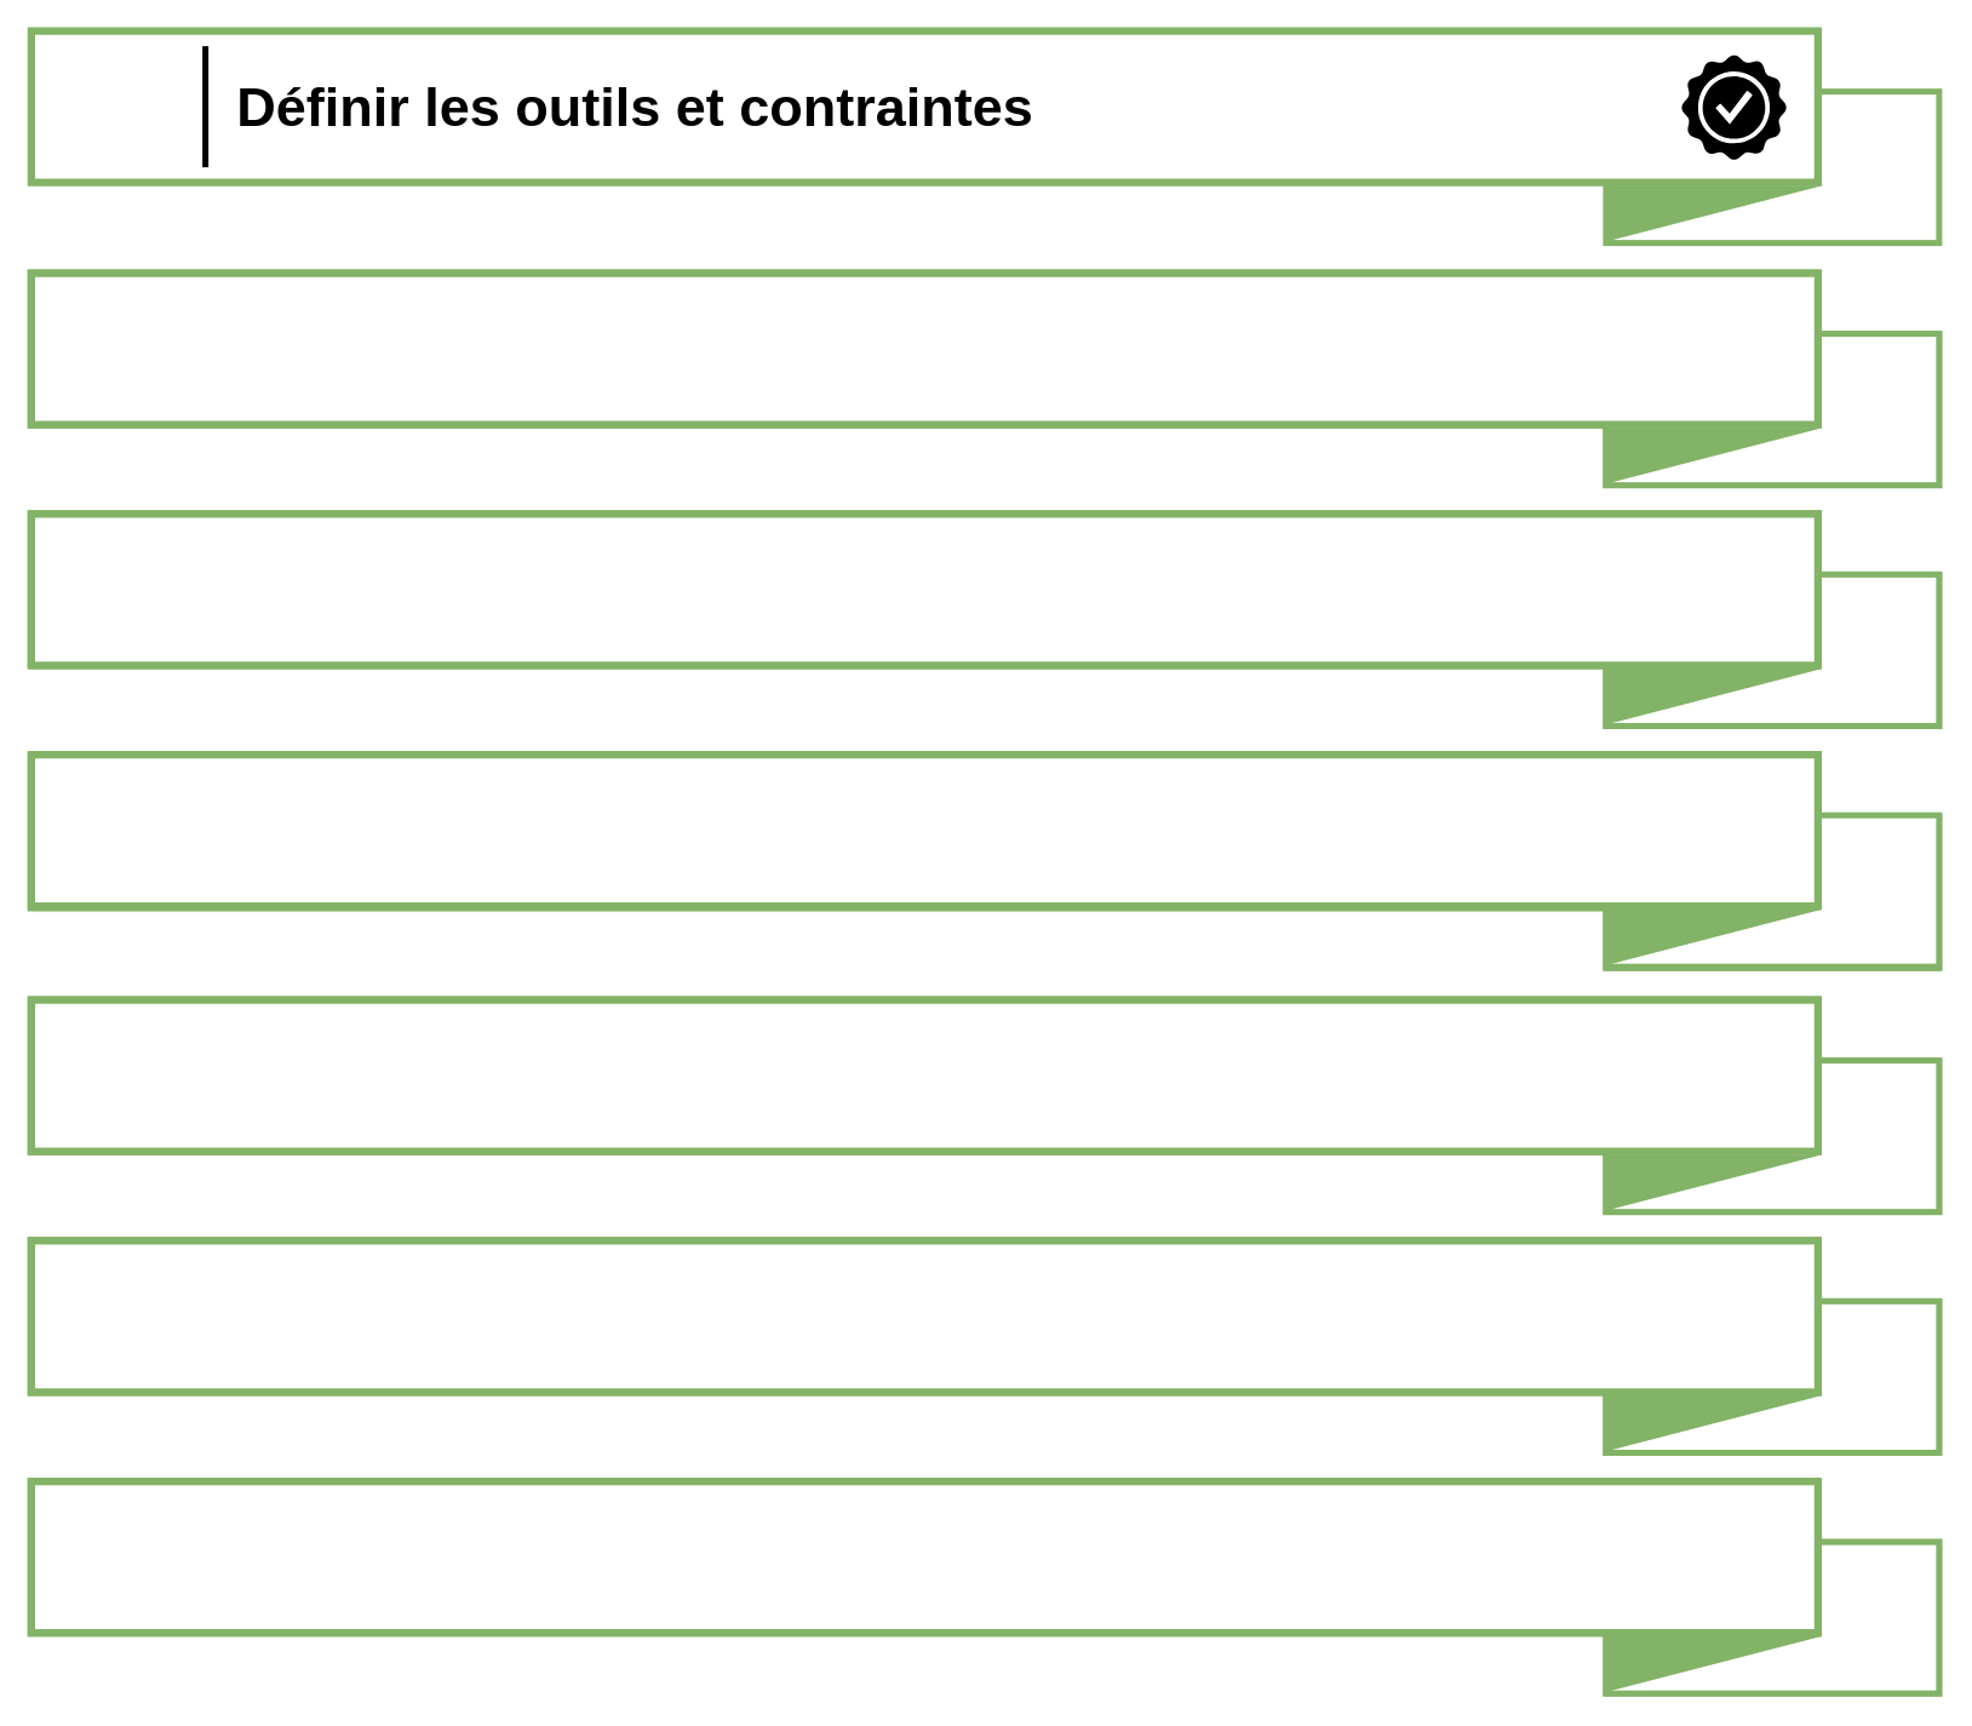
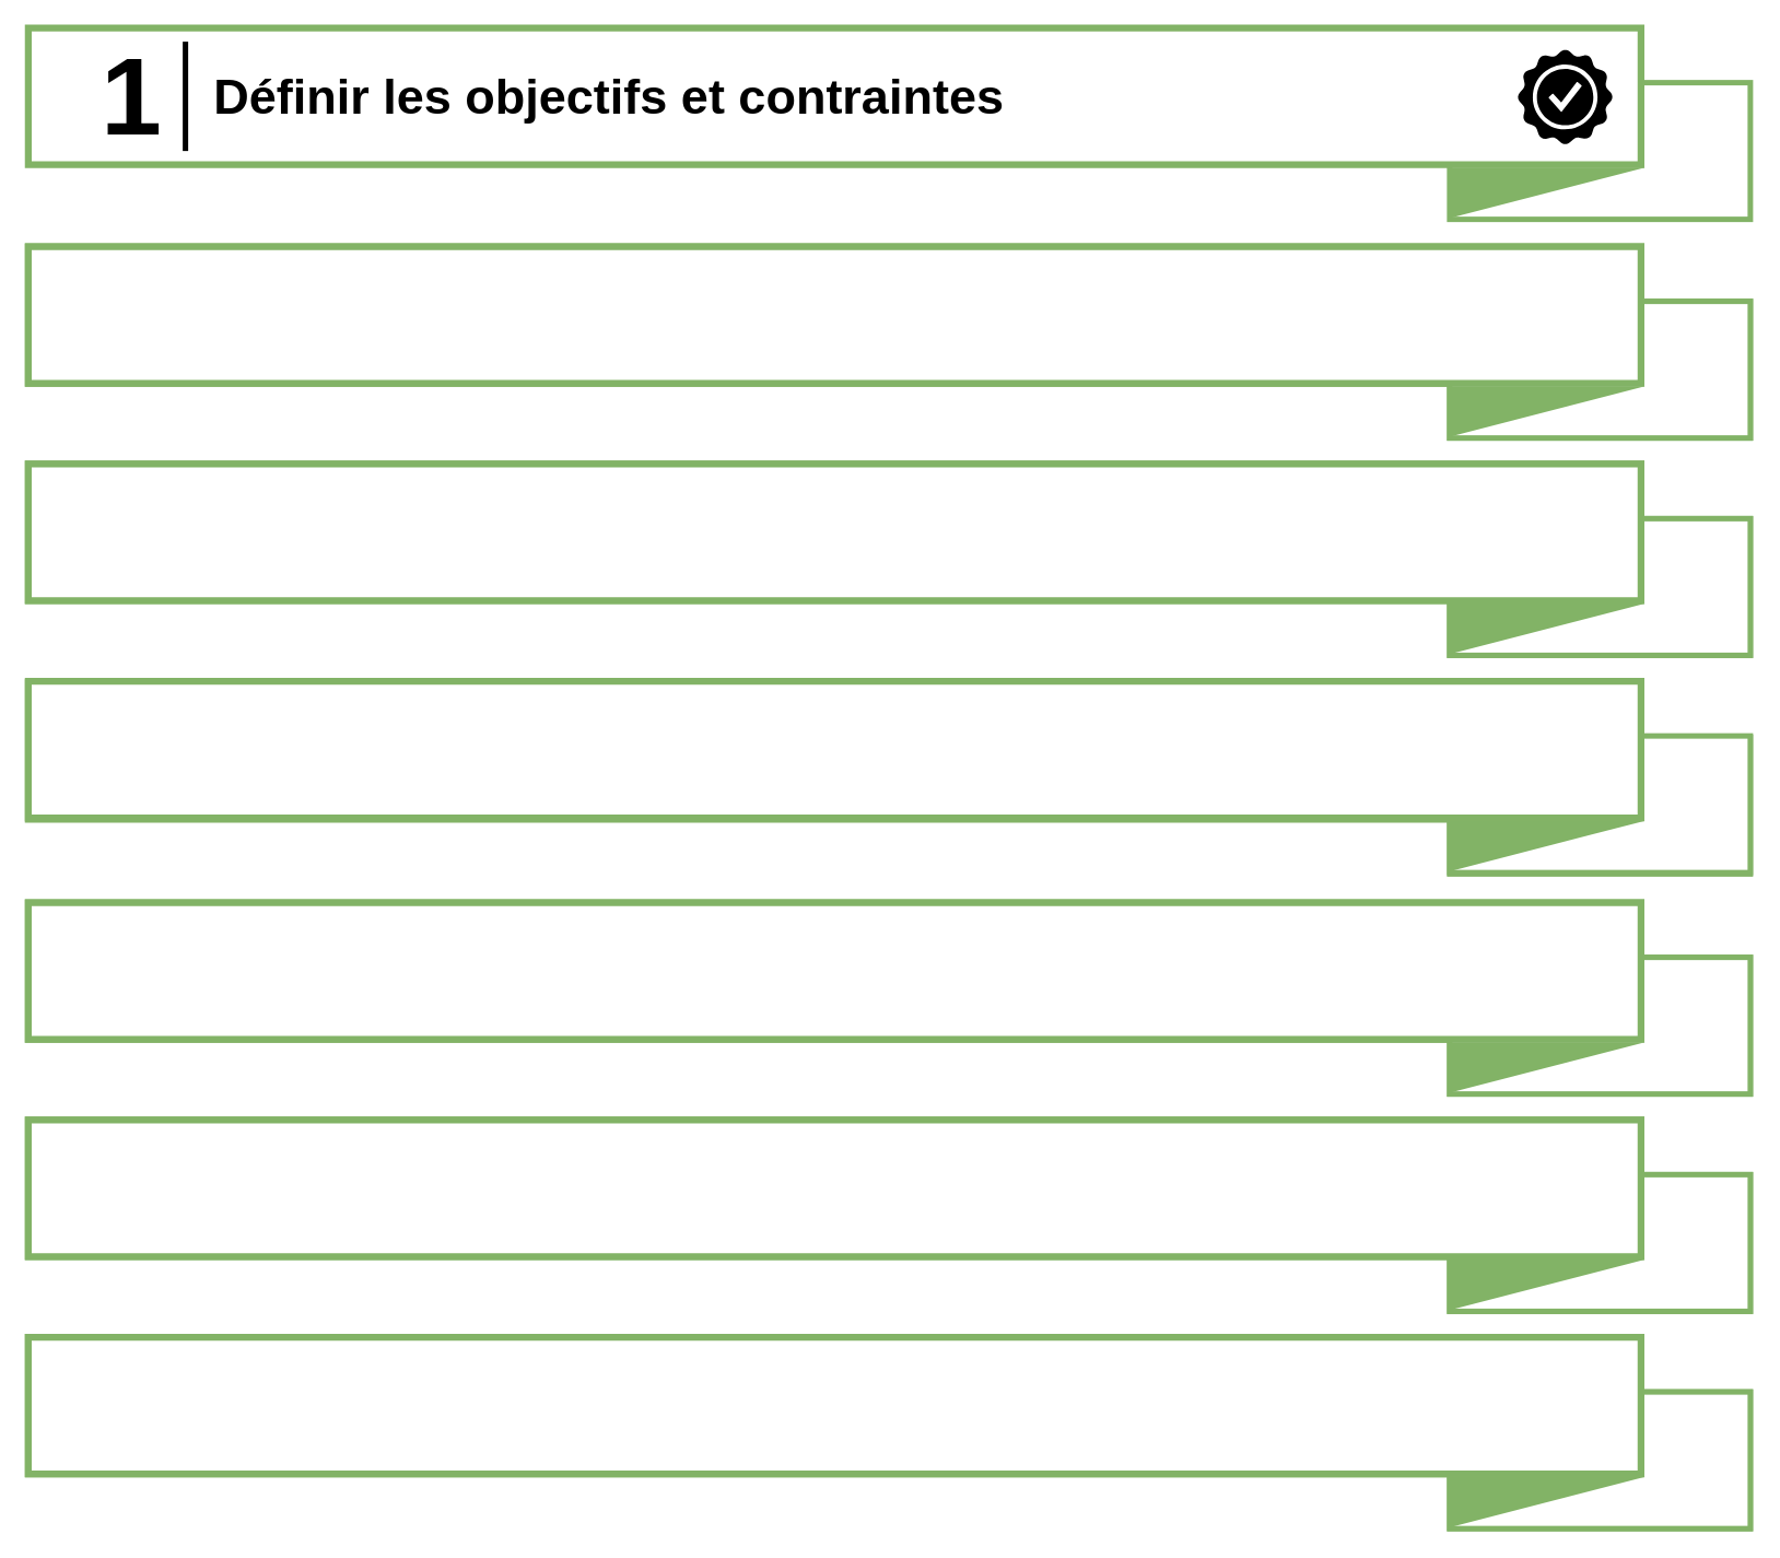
+ <mxCell id="5" value="&lt;font style=&quot;font-size: 80px&quot; color=&quot;#000000&quot;&gt;1&lt;/font&gt;" style="text;html=1;strokeColor=none;fillColor=none;align=right;verticalAlign=middle;whiteSpace=wrap;rounded=0;shadow=0;dashed=0;fontFamily=Helvetica;fontSize=80;fontColor=#FFFFFF;fontStyle=1" parent="1" vertex="1"><mxGeometry x="70" y="30" width="50" height="80" as="geometry" /></mxCell>
- <mxCell id="7" value="&lt;h1 style=&quot;font-size: 36px&quot;&gt;&lt;span style=&quot;font-size: 36px&quot;&gt;&lt;font style=&quot;font-size: 36px&quot; color=&quot;#000000&quot;&gt;Définir les outils et contraintes&lt;/font&gt;&lt;/span&gt;&lt;br style=&quot;font-size: 36px&quot;&gt;&lt;/h1&gt;" style="text;html=1;strokeColor=none;fillColor=none;spacing=0;spacingTop=0;whiteSpace=wrap;overflow=hidden;rounded=0;shadow=0;dashed=0;fontFamily=Helvetica;fontSize=36;fontColor=#FFFFFF;align=left;verticalAlign=middle;horizontal=1;" parent="1" vertex="1"><mxGeometry x="156" y="20" width="930" height="100" as="geometry" /></mxCell>
+ <mxCell id="7" value="&lt;h1 style=&quot;font-size: 36px&quot;&gt;&lt;span style=&quot;font-size: 36px&quot;&gt;&lt;font style=&quot;font-size: 36px&quot; color=&quot;#000000&quot;&gt;Définir les objectifs et contraintes&lt;/font&gt;&lt;/span&gt;&lt;br style=&quot;font-size: 36px&quot;&gt;&lt;/h1&gt;" style="text;html=1;strokeColor=none;fillColor=none;spacing=0;spacingTop=0;whiteSpace=wrap;overflow=hidden;rounded=0;shadow=0;dashed=0;fontFamily=Helvetica;fontSize=36;fontColor=#FFFFFF;align=left;verticalAlign=middle;horizontal=1;" parent="1" vertex="1"><mxGeometry x="156" y="20" width="930" height="100" as="geometry" /></mxCell>
